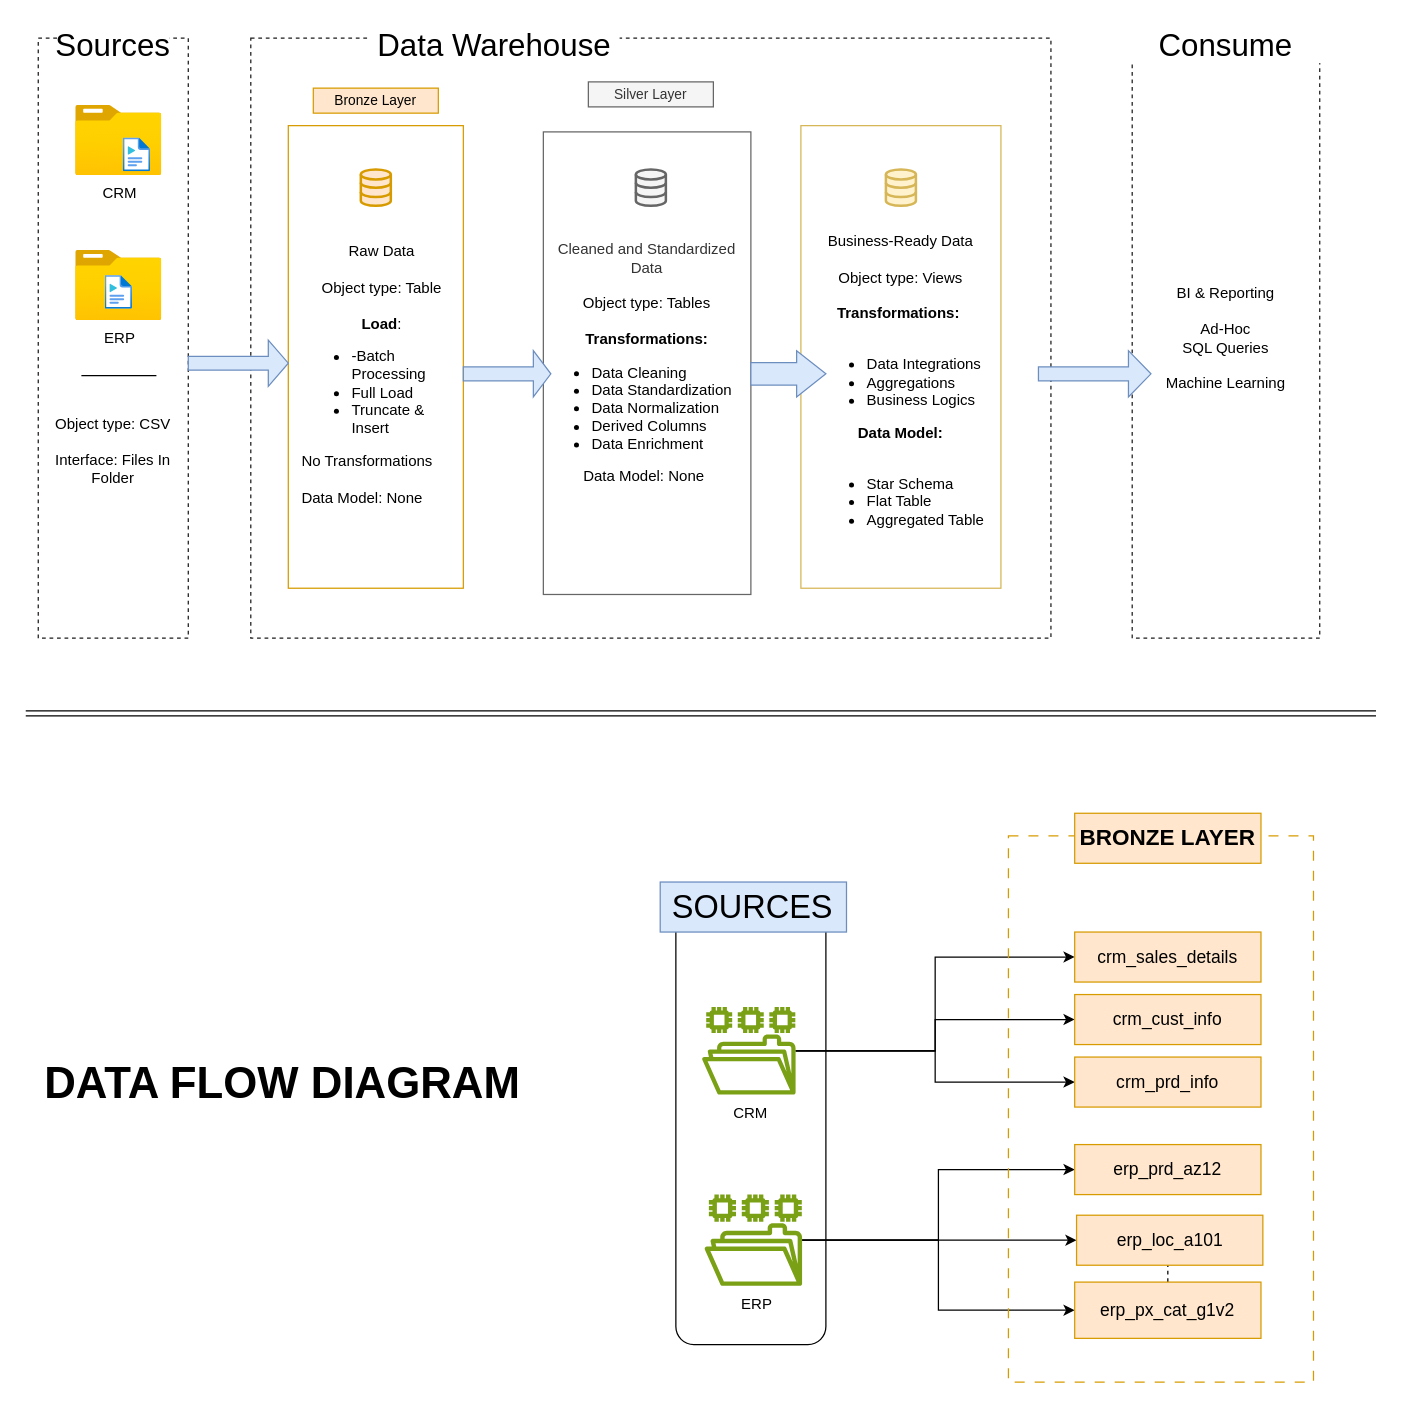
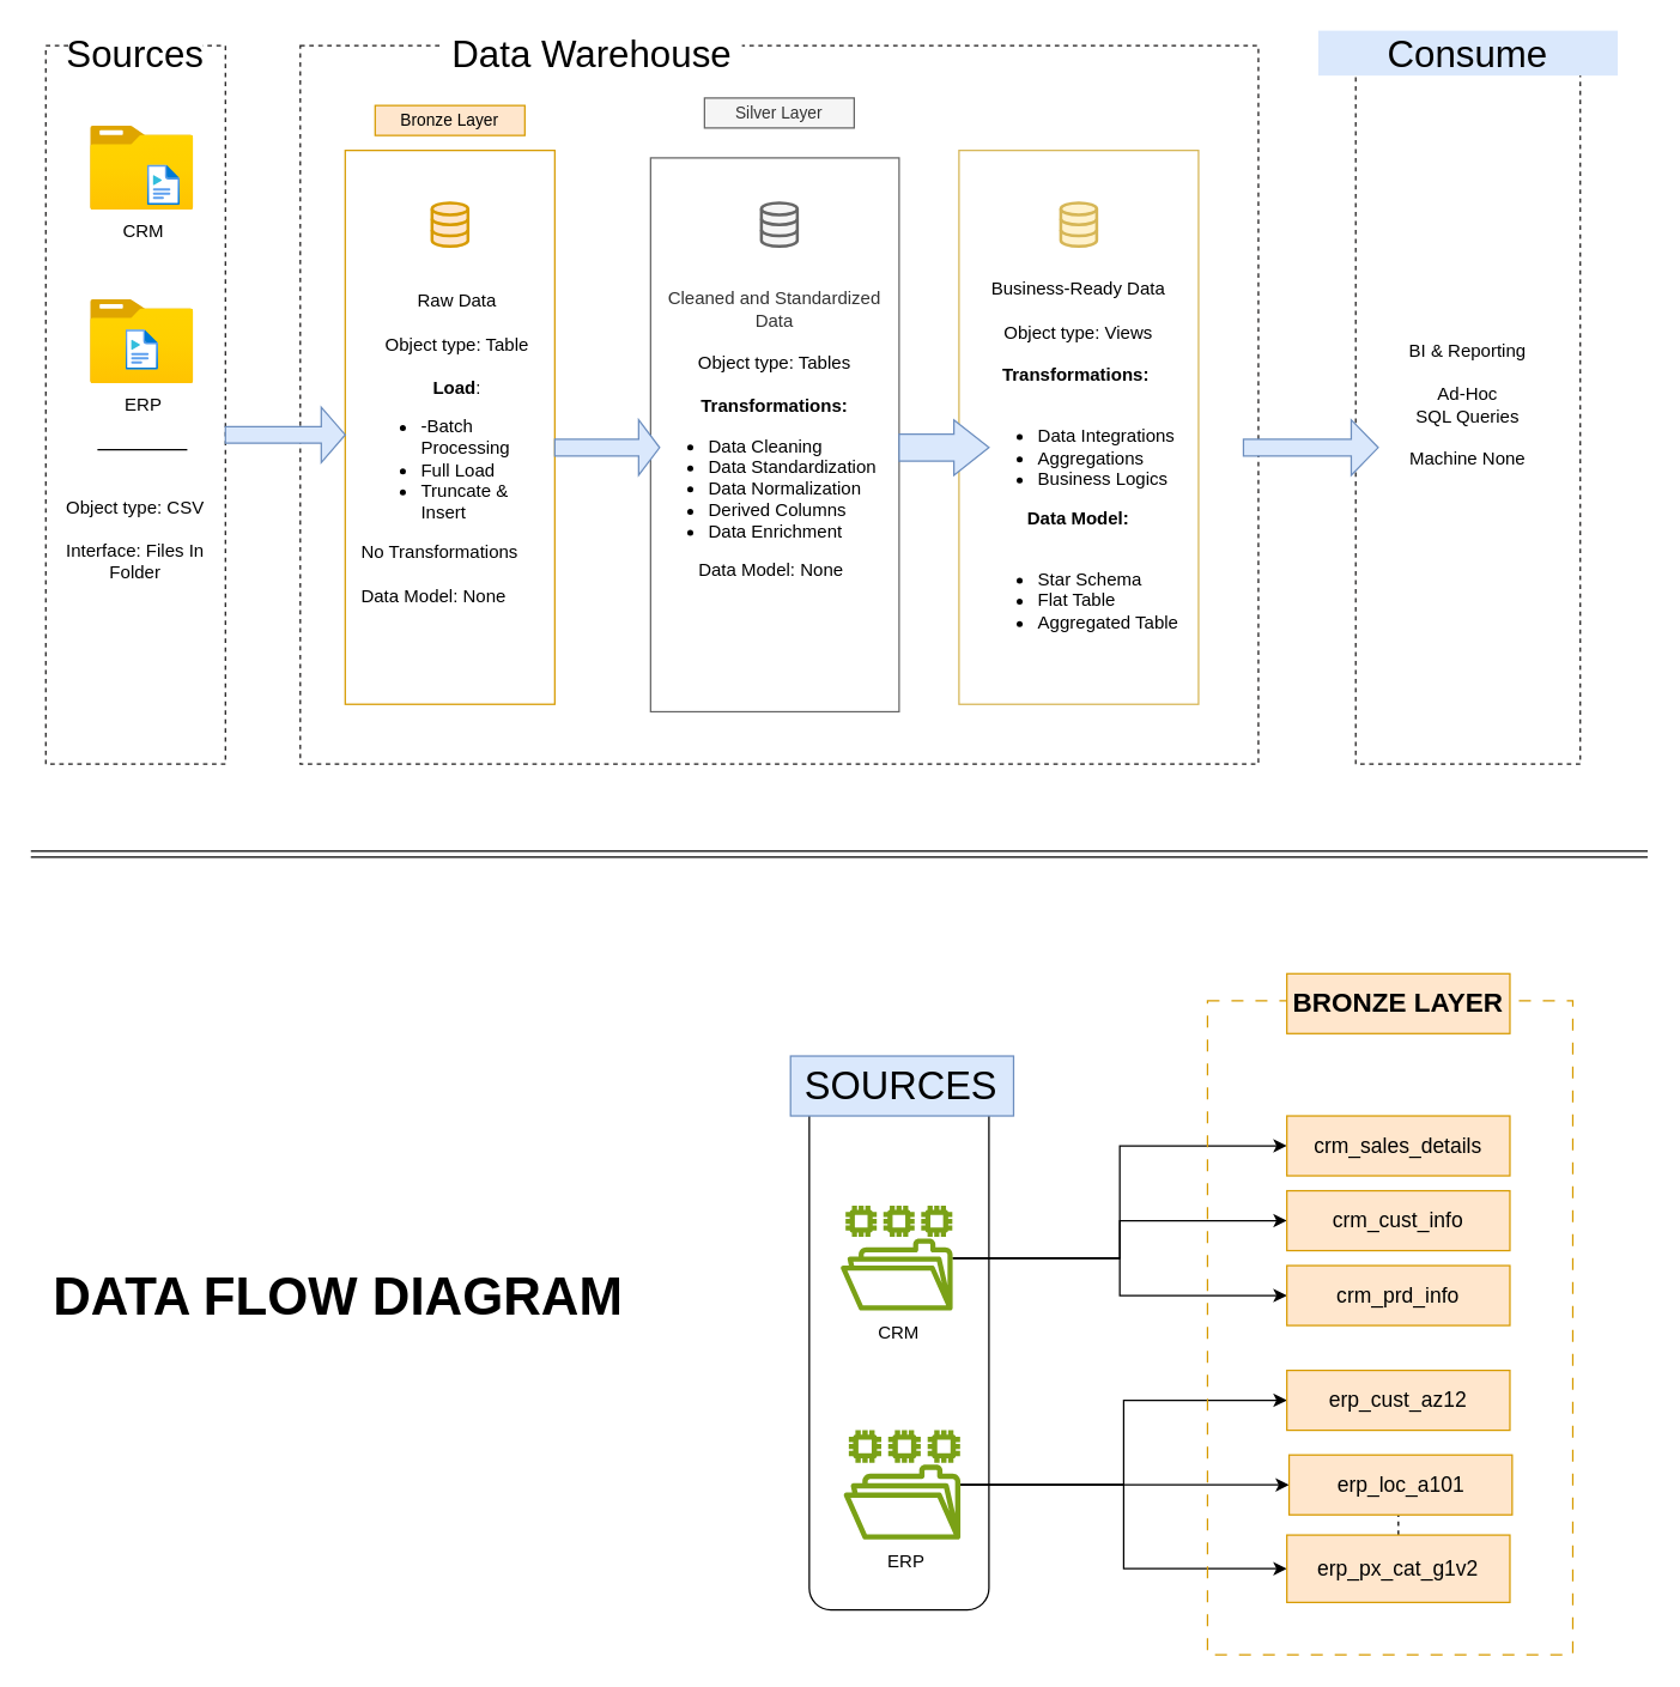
- <mxCell id="7" value="&lt;font style=&quot;font-size: 25px;&quot;&gt;Consume&lt;/font&gt;" style="rounded=0;whiteSpace=wrap;html=1;strokeColor=none;" vertex="1" parent="1"><mxGeometry x="880" y="20" width="200" height="30" as="geometry" /></mxCell>
+ <mxCell id="7" value="&lt;font style=&quot;font-size: 25px;&quot;&gt;Consume&lt;/font&gt;" style="rounded=0;whiteSpace=wrap;html=1;strokeColor=none;fillColor=#dae8fc;" vertex="1" parent="1"><mxGeometry x="880" y="20" width="200" height="30" as="geometry" /></mxCell>
- <mxCell id="6" value="BI &amp;amp; Reporting&lt;div&gt;&lt;br&gt;&lt;/div&gt;&lt;div&gt;Ad-Hoc&lt;/div&gt;&lt;div&gt;SQL Queries&lt;/div&gt;&lt;div&gt;&lt;br&gt;&lt;/div&gt;&lt;div&gt;Machine Learning&lt;/div&gt;" style="rounded=0;whiteSpace=wrap;html=1;fillColor=none;strokeColor=light-dark(#1d1b1b, #878787);dashed=1;" vertex="1" parent="1"><mxGeometry x="905" y="30" width="150" height="480" as="geometry" /></mxCell>
+ <mxCell id="6" value="BI &amp;amp; Reporting&lt;div&gt;&lt;br&gt;&lt;/div&gt;&lt;div&gt;Ad-Hoc&lt;/div&gt;&lt;div&gt;SQL Queries&lt;/div&gt;&lt;div&gt;&lt;br&gt;&lt;/div&gt;&lt;div&gt;Machine None&lt;/div&gt;" style="rounded=0;whiteSpace=wrap;html=1;fillColor=none;strokeColor=light-dark(#1d1b1b, #878787);dashed=1;" vertex="1" parent="1"><mxGeometry x="905" y="30" width="150" height="480" as="geometry" /></mxCell>
- <mxCell id="47" value="&lt;font style=&quot;font-size: 14px;&quot;&gt;erp_prd_az12&lt;/font&gt;" style="text;html=1;align=center;verticalAlign=middle;whiteSpace=wrap;rounded=0;fillColor=#ffe6cc;strokeColor=#d79b00;" vertex="1" parent="1"><mxGeometry x="859" y="915" width="149" height="40" as="geometry" /></mxCell>
+ <mxCell id="47" value="&lt;font style=&quot;font-size: 14px;&quot;&gt;erp_cust_az12&lt;/font&gt;" style="text;html=1;align=center;verticalAlign=middle;whiteSpace=wrap;rounded=0;fillColor=#ffe6cc;strokeColor=#d79b00;" vertex="1" parent="1"><mxGeometry x="859" y="915" width="149" height="40" as="geometry" /></mxCell>
